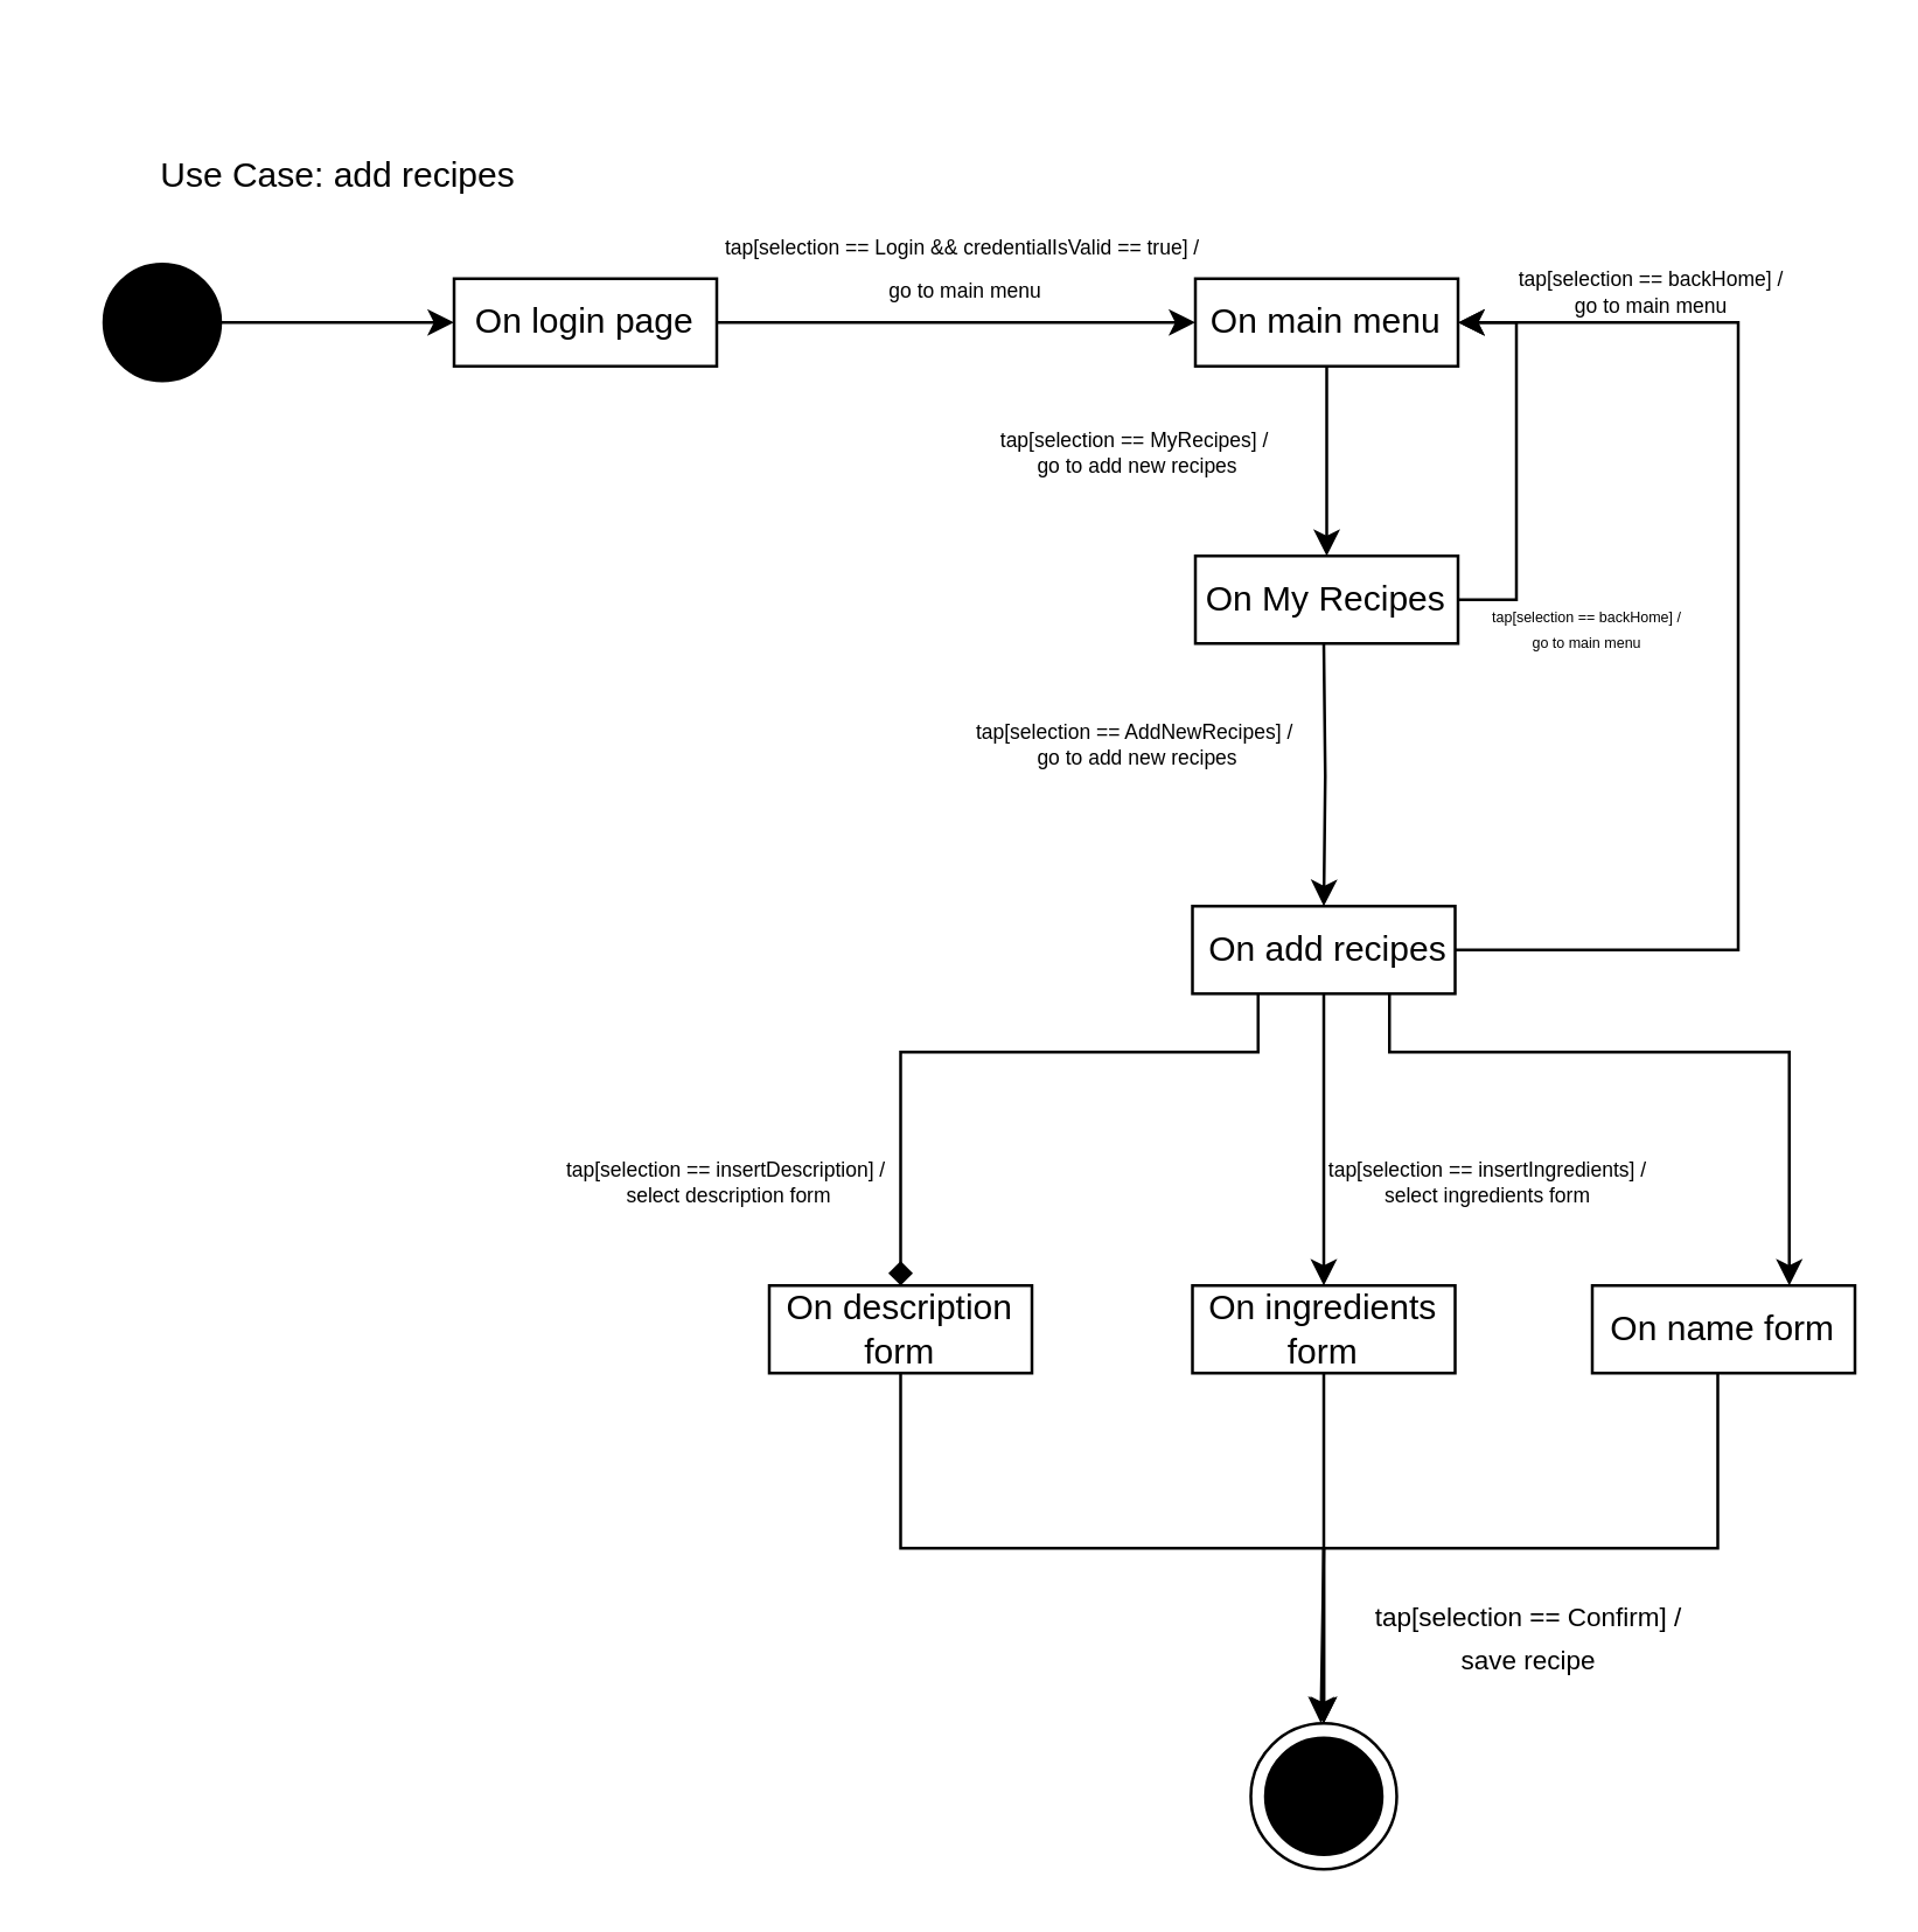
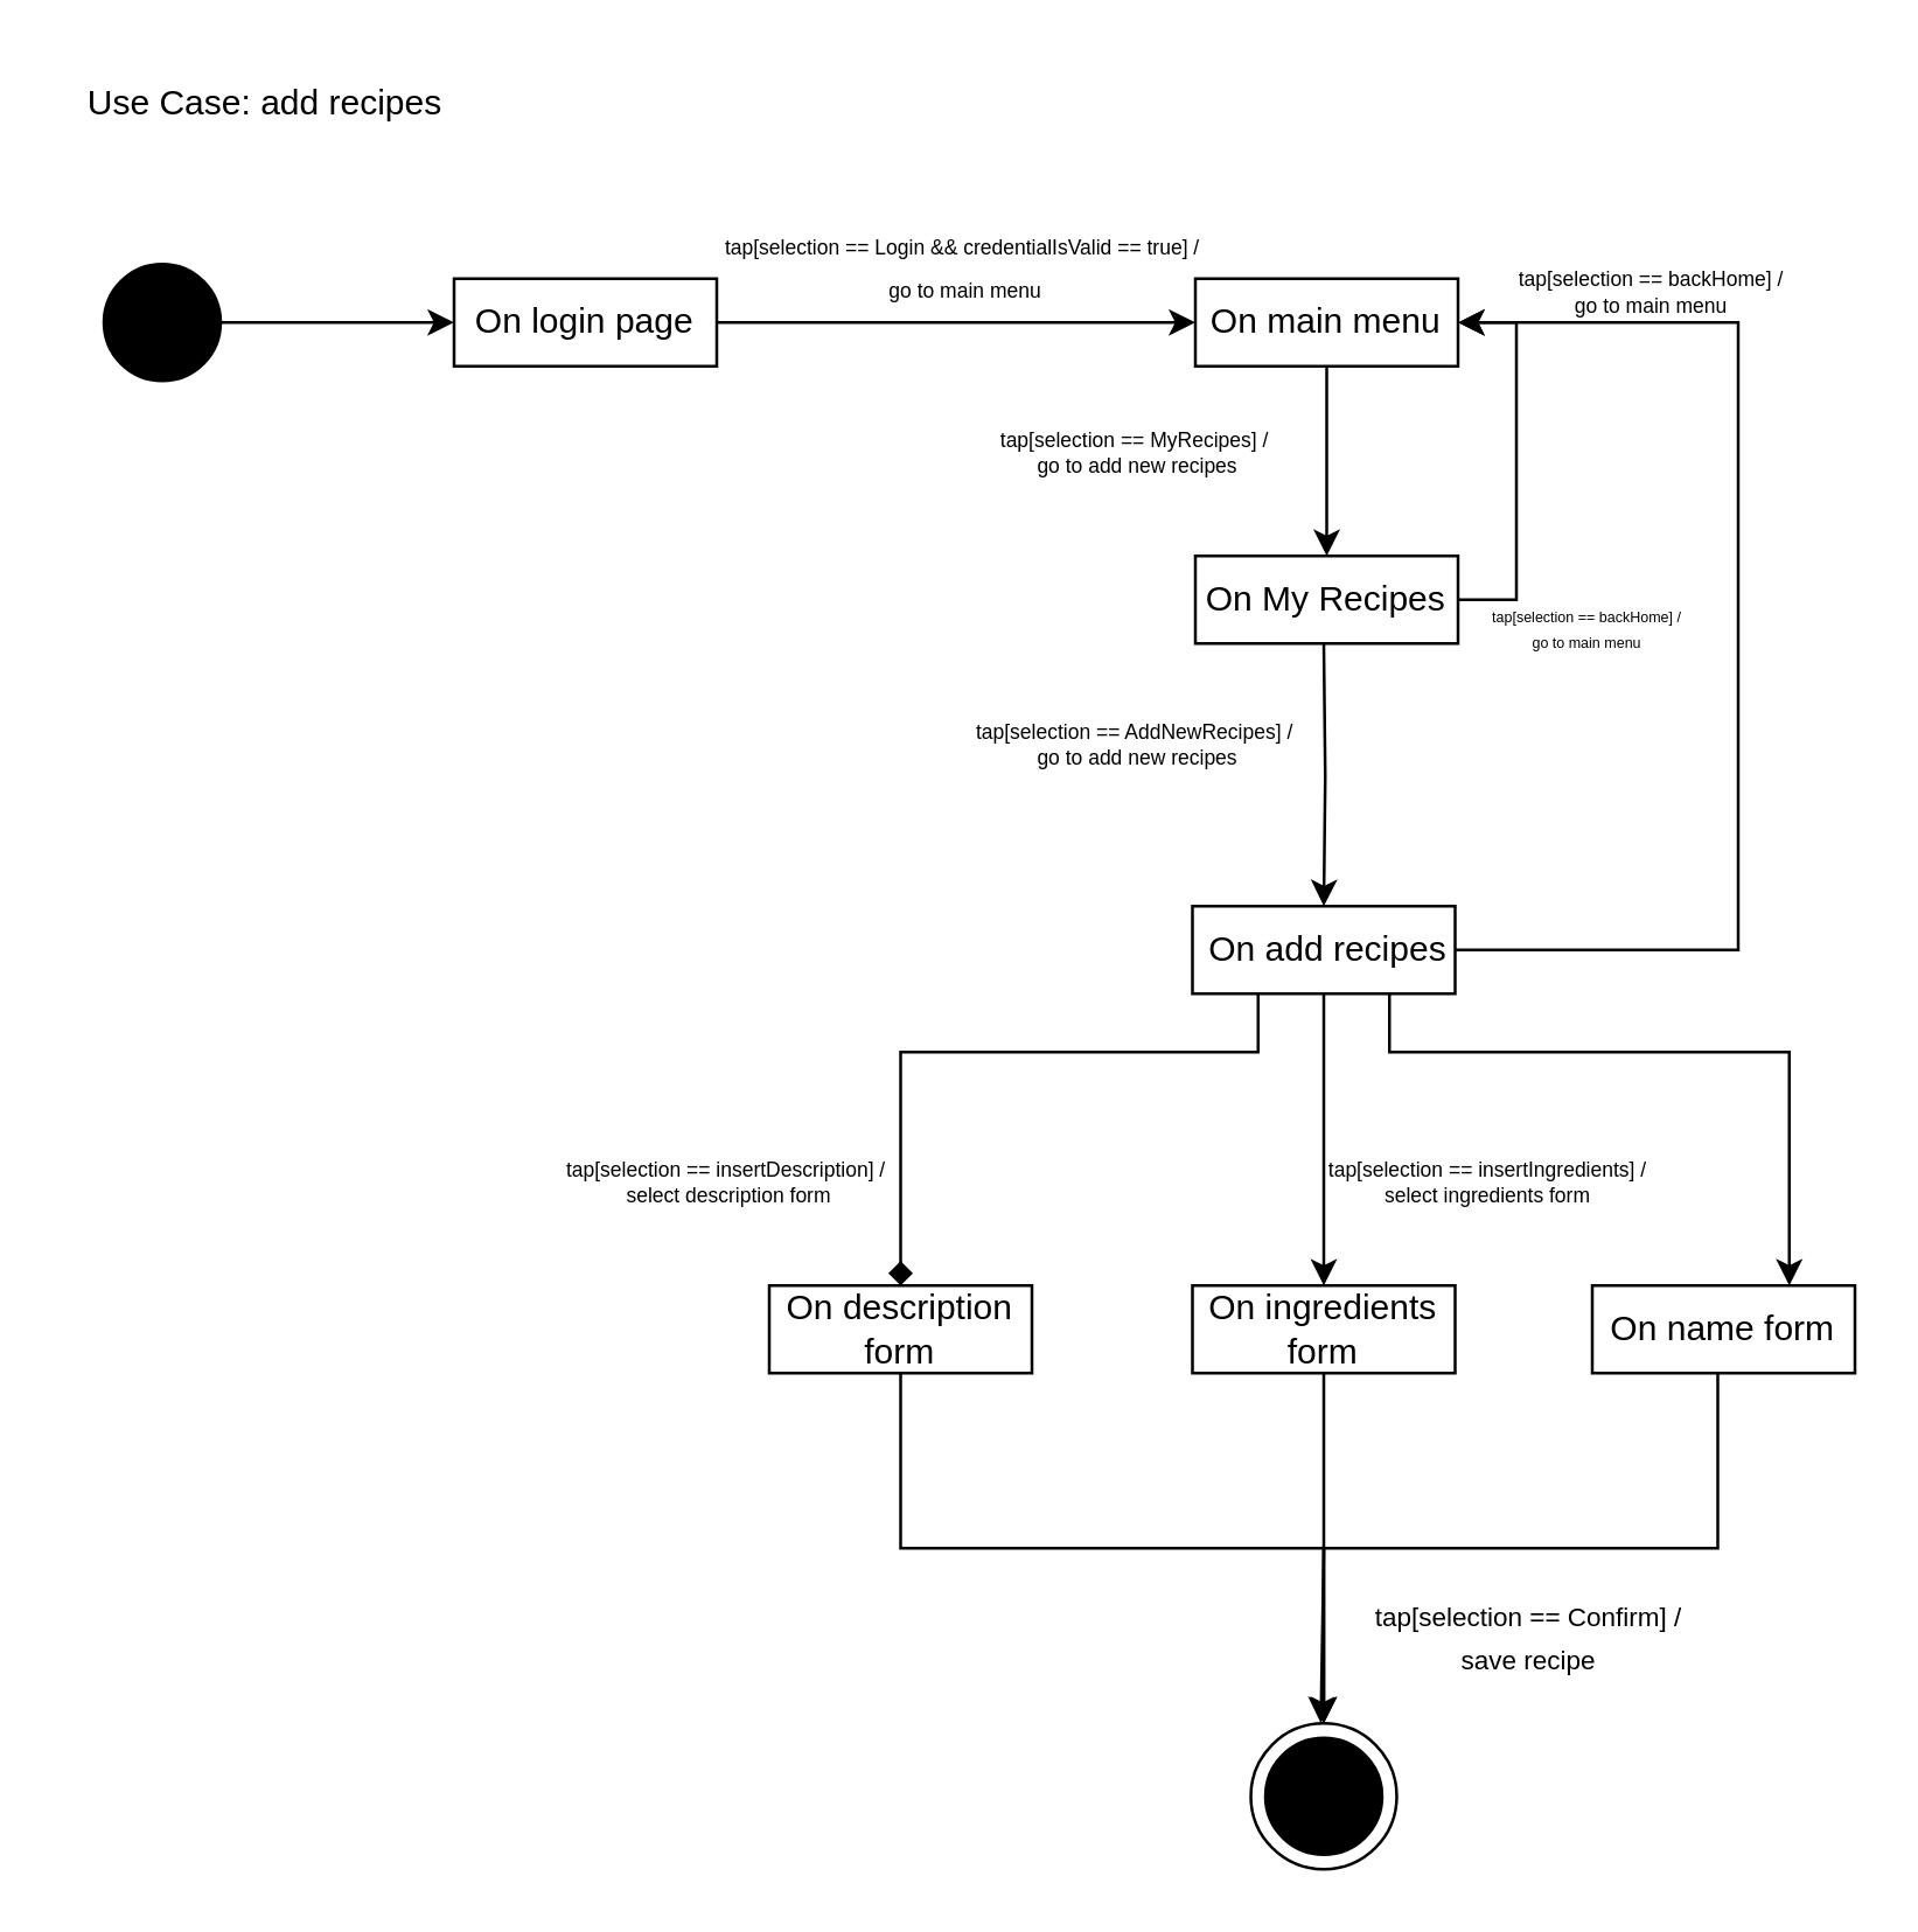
- <mxCell id="7" value="Use Case: add recipes" style="text;html=1;align=center;verticalAlign=middle;resizable=0;points=[];autosize=1;strokeColor=none;fillColor=none;" parent="1" vertex="1"><mxGeometry x="45" y="45" width="140" height="30" as="geometry" /></mxCell>
+ <mxCell id="7" value="Use Case: add recipes" style="text;html=1;align=center;verticalAlign=middle;resizable=0;points=[];autosize=1;strokeColor=none;fillColor=none;" parent="1" vertex="1"><mxGeometry x="20" y="20" width="140" height="30" as="geometry" /></mxCell>
